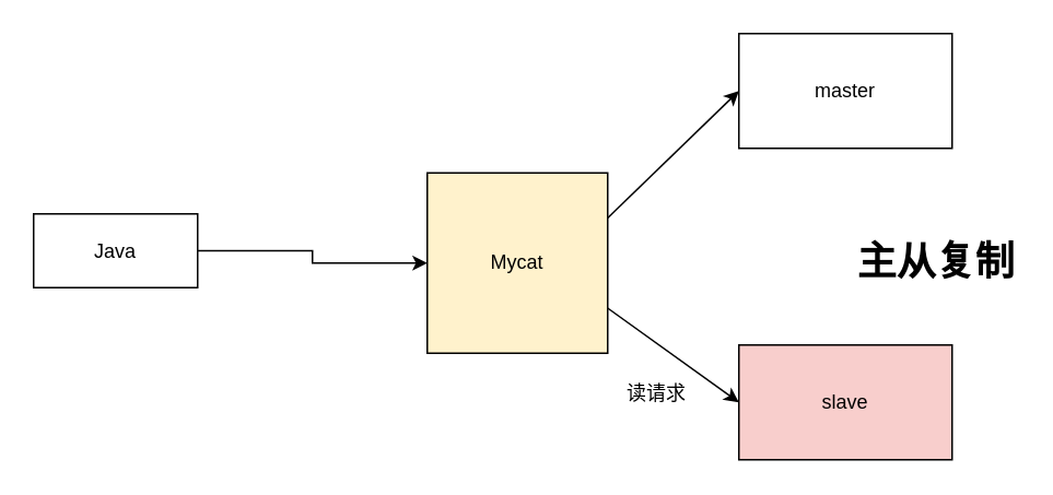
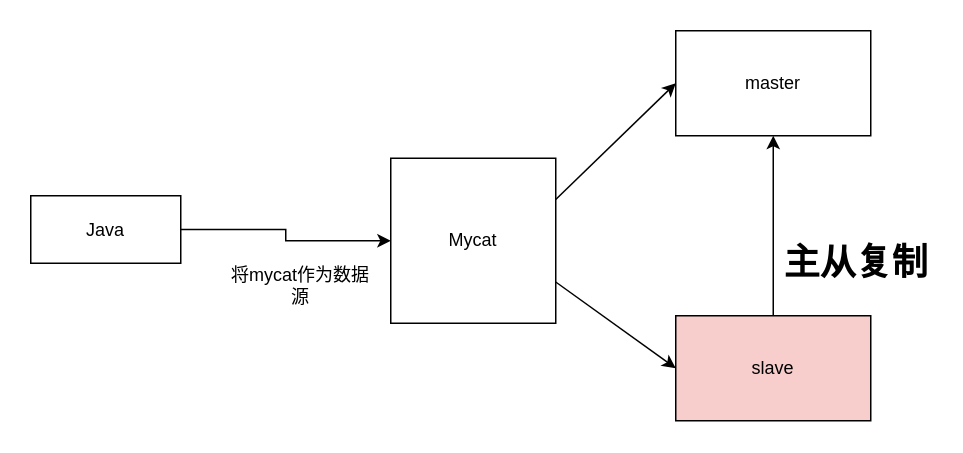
+ <mxCell id="8" style="edgeStyle=none;rounded=0;orthogonalLoop=1;jettySize=auto;html=1;exitX=0.5;exitY=0;exitDx=0;exitDy=0;entryX=0.5;entryY=1;entryDx=0;entryDy=0;" edge="1" parent="1" source="9" target="7"><mxGeometry relative="1" as="geometry" /></mxCell>
- <mxCell id="6" value="Mycat" style="whiteSpace=wrap;html=1;aspect=fixed;fillColor=#fff2cc;" vertex="1" parent="1"><mxGeometry x="260" y="105" width="110" height="110" as="geometry" /></mxCell>
+ <mxCell id="6" value="Mycat" style="whiteSpace=wrap;html=1;aspect=fixed;" vertex="1" parent="1"><mxGeometry x="260" y="105" width="110" height="110" as="geometry" /></mxCell>
- <mxCell id="10" value="主从复制" style="text;strokeColor=none;fillColor=none;html=1;fontSize=24;fontStyle=1;verticalAlign=middle;align=center;" vertex="1" parent="1"><mxGeometry x="520" y="140" width="100" height="40" as="geometry" /></mxCell>
+ <mxCell id="10" value="主从复制" style="text;strokeColor=none;fillColor=none;html=1;fontSize=24;fontStyle=1;verticalAlign=middle;align=center;" vertex="1" parent="1"><mxGeometry x="520" y="155" width="100" height="40" as="geometry" /></mxCell>
+ <mxCell id="12" value="将mycat作为数据源" style="text;html=1;strokeColor=none;fillColor=none;align=center;verticalAlign=middle;whiteSpace=wrap;rounded=0;" vertex="1" parent="1"><mxGeometry x="150" y="180" width="100" height="20" as="geometry" /></mxCell>
- <mxCell id="11" value="读请求" style="text;html=1;strokeColor=none;fillColor=none;align=center;verticalAlign=middle;whiteSpace=wrap;rounded=0;" vertex="1" parent="1"><mxGeometry x="380" y="230" width="40" height="20" as="geometry" /></mxCell>
